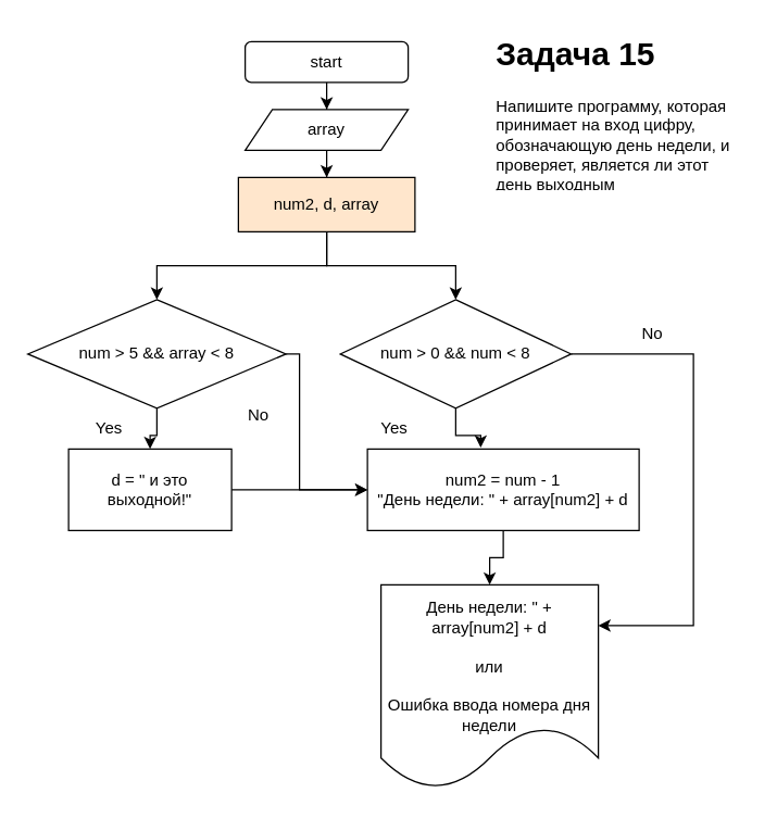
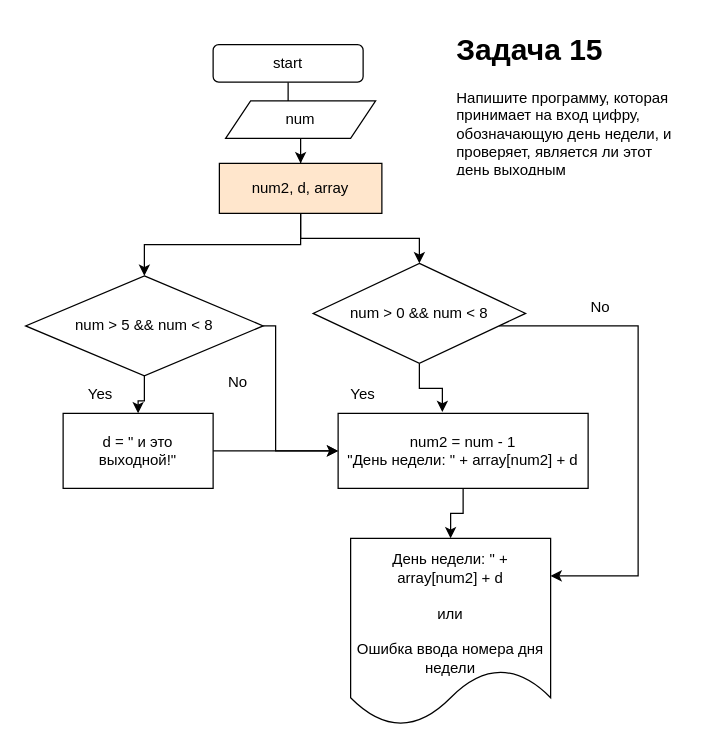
- <mxCell id="3" value="start" style="rounded=1;whiteSpace=wrap;html=1;" vertex="1" parent="1"><mxGeometry x="180" y="30" width="120" height="30" as="geometry" /></mxCell>
+ <mxCell id="3" value="start" style="rounded=1;whiteSpace=wrap;html=1;" vertex="1" parent="1"><mxGeometry x="170" y="35" width="120" height="30" as="geometry" /></mxCell>
- <mxCell id="5" value="array" style="shape=parallelogram;perimeter=parallelogramPerimeter;whiteSpace=wrap;html=1;fixedSize=1;" vertex="1" parent="1"><mxGeometry x="180" y="80" width="120" height="30" as="geometry" /></mxCell>
+ <mxCell id="5" value="num" style="shape=parallelogram;perimeter=parallelogramPerimeter;whiteSpace=wrap;html=1;fixedSize=1;" vertex="1" parent="1"><mxGeometry x="180" y="80" width="120" height="30" as="geometry" /></mxCell>
- <mxCell id="11" value="num &amp;gt; 5 &amp;amp;&amp;amp; array &amp;lt; 8" style="rhombus;whiteSpace=wrap;html=1;" vertex="1" parent="1"><mxGeometry x="20" y="220" width="190" height="80" as="geometry" /></mxCell>
+ <mxCell id="11" value="num &amp;gt; 5 &amp;amp;&amp;amp; num &amp;lt; 8" style="rhombus;whiteSpace=wrap;html=1;" vertex="1" parent="1"><mxGeometry x="20" y="220" width="190" height="80" as="geometry" /></mxCell>
- <mxCell id="14" value="num &amp;gt; 0 &amp;amp;&amp;amp; num &amp;lt; 8" style="rhombus;whiteSpace=wrap;html=1;" vertex="1" parent="1"><mxGeometry x="250" y="220" width="170" height="80" as="geometry" /></mxCell>
+ <mxCell id="14" value="num &amp;gt; 0 &amp;amp;&amp;amp; num &amp;lt; 8" style="rhombus;whiteSpace=wrap;html=1;" vertex="1" parent="1"><mxGeometry x="250" y="210" width="170" height="80" as="geometry" /></mxCell>
